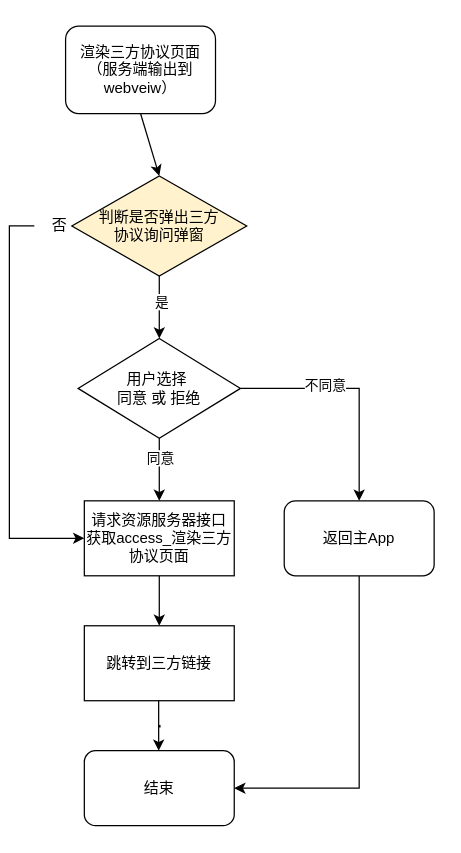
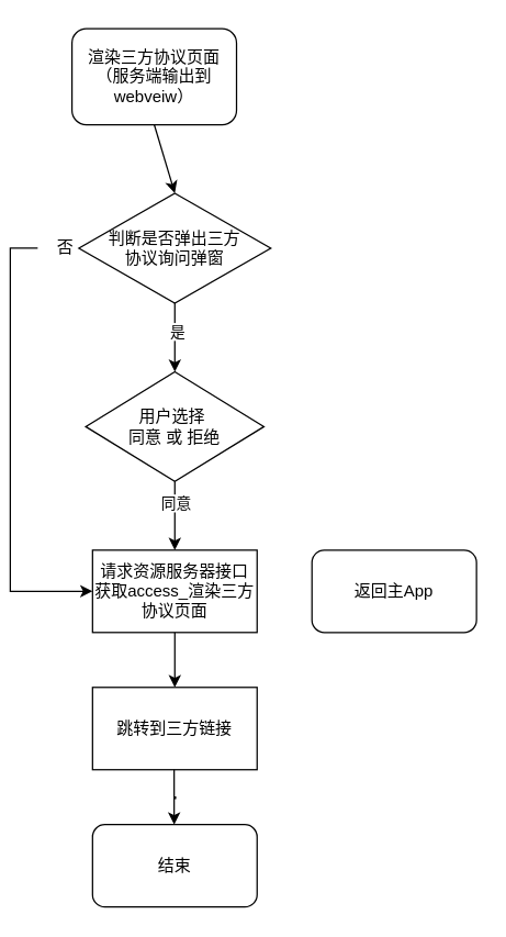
- <mxCell id="7" value="判断是否弹出三方&lt;div&gt;协议询问弹窗&lt;/div&gt;" style="rhombus;whiteSpace=wrap;html=1;fillColor=#fff2cc;" parent="1" vertex="1"><mxGeometry x="50" y="140" width="140" height="80" as="geometry" /></mxCell>
+ <mxCell id="7" value="判断是否弹出三方&lt;div&gt;协议询问弹窗&lt;/div&gt;" style="rhombus;whiteSpace=wrap;html=1;" parent="1" vertex="1"><mxGeometry x="50" y="140" width="140" height="80" as="geometry" /></mxCell>
- <mxCell id="11" style="edgeStyle=orthogonalEdgeStyle;rounded=0;orthogonalLoop=1;jettySize=auto;html=1;exitX=1;exitY=0.5;exitDx=0;exitDy=0;entryX=0.5;entryY=0;entryDx=0;entryDy=0;" parent="1" source="13" target="20" edge="1"><mxGeometry relative="1" as="geometry"><mxPoint x="270" y="310" as="targetPoint" /></mxGeometry></mxCell>
- <mxCell id="12" value="不同意" style="edgeLabel;html=1;align=center;verticalAlign=middle;resizable=0;points=[];" parent="11" vertex="1" connectable="0"><mxGeometry x="-0.275" y="3" relative="1" as="geometry"><mxPoint as="offset" /></mxGeometry></mxCell>
- <mxCell id="19" style="edgeStyle=orthogonalEdgeStyle;rounded=0;orthogonalLoop=1;jettySize=auto;html=1;exitX=0.5;exitY=1;exitDx=0;exitDy=0;entryX=1;entryY=0.5;entryDx=0;entryDy=0;" parent="1" source="20" target="18" edge="1"><mxGeometry relative="1" as="geometry" /></mxCell>
